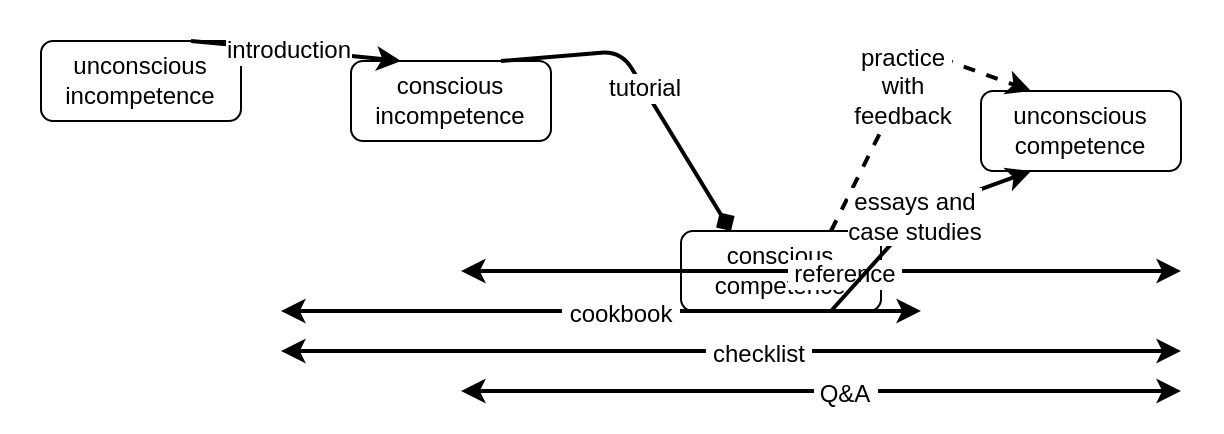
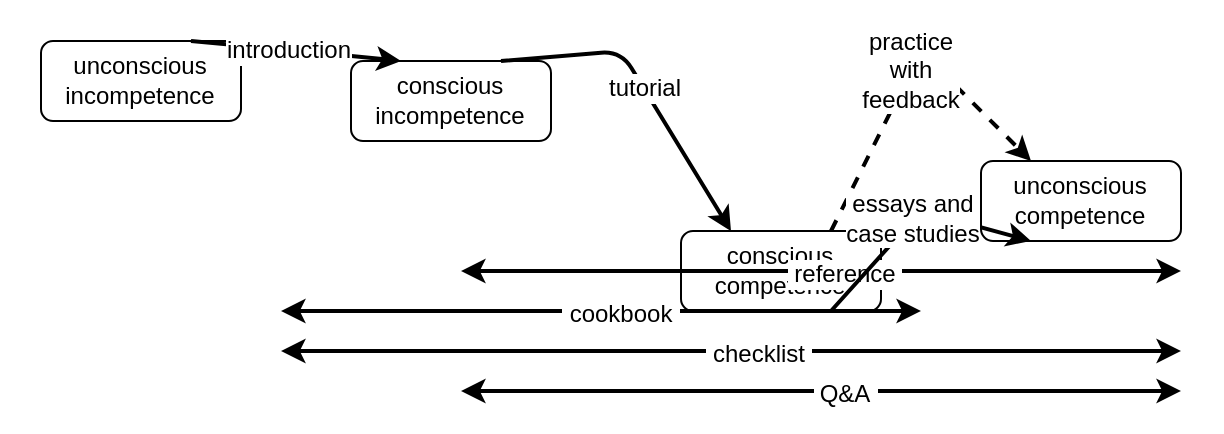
- <mxCell id="5" value="unconscious competence" style="rounded=1;whiteSpace=wrap;html=1;" parent="1" vertex="1"><mxGeometry x="490" y="45" width="100" height="40" as="geometry" /></mxCell>
+ <mxCell id="5" value="unconscious competence" style="rounded=1;whiteSpace=wrap;html=1;" parent="1" vertex="1"><mxGeometry x="490" y="80" width="100" height="40" as="geometry" /></mxCell>
- <mxCell id="8" value="&lt;font style=&quot;font-size: 12px&quot;&gt;tutorial&lt;/font&gt;" style="endArrow=diamond;html=1;exitX=0.75;exitY=0;exitDx=0;exitDy=0;entryX=0.25;entryY=0;entryDx=0;entryDy=0;strokeWidth=2;" parent="1" source="3" target="4" edge="1"><mxGeometry width="50" height="50" relative="1" as="geometry"><mxPoint x="85" y="95" as="sourcePoint" /><mxPoint x="85" y="155" as="targetPoint" /><Array as="points"><mxPoint x="310" y="25" /></Array></mxGeometry></mxCell>
+ <mxCell id="8" value="&lt;font style=&quot;font-size: 12px&quot;&gt;tutorial&lt;/font&gt;" style="endArrow=classic;html=1;exitX=0.75;exitY=0;exitDx=0;exitDy=0;entryX=0.25;entryY=0;entryDx=0;entryDy=0;strokeWidth=2;" parent="1" source="3" target="4" edge="1"><mxGeometry width="50" height="50" relative="1" as="geometry"><mxPoint x="85" y="95" as="sourcePoint" /><mxPoint x="85" y="155" as="targetPoint" /><Array as="points"><mxPoint x="310" y="25" /></Array></mxGeometry></mxCell>
